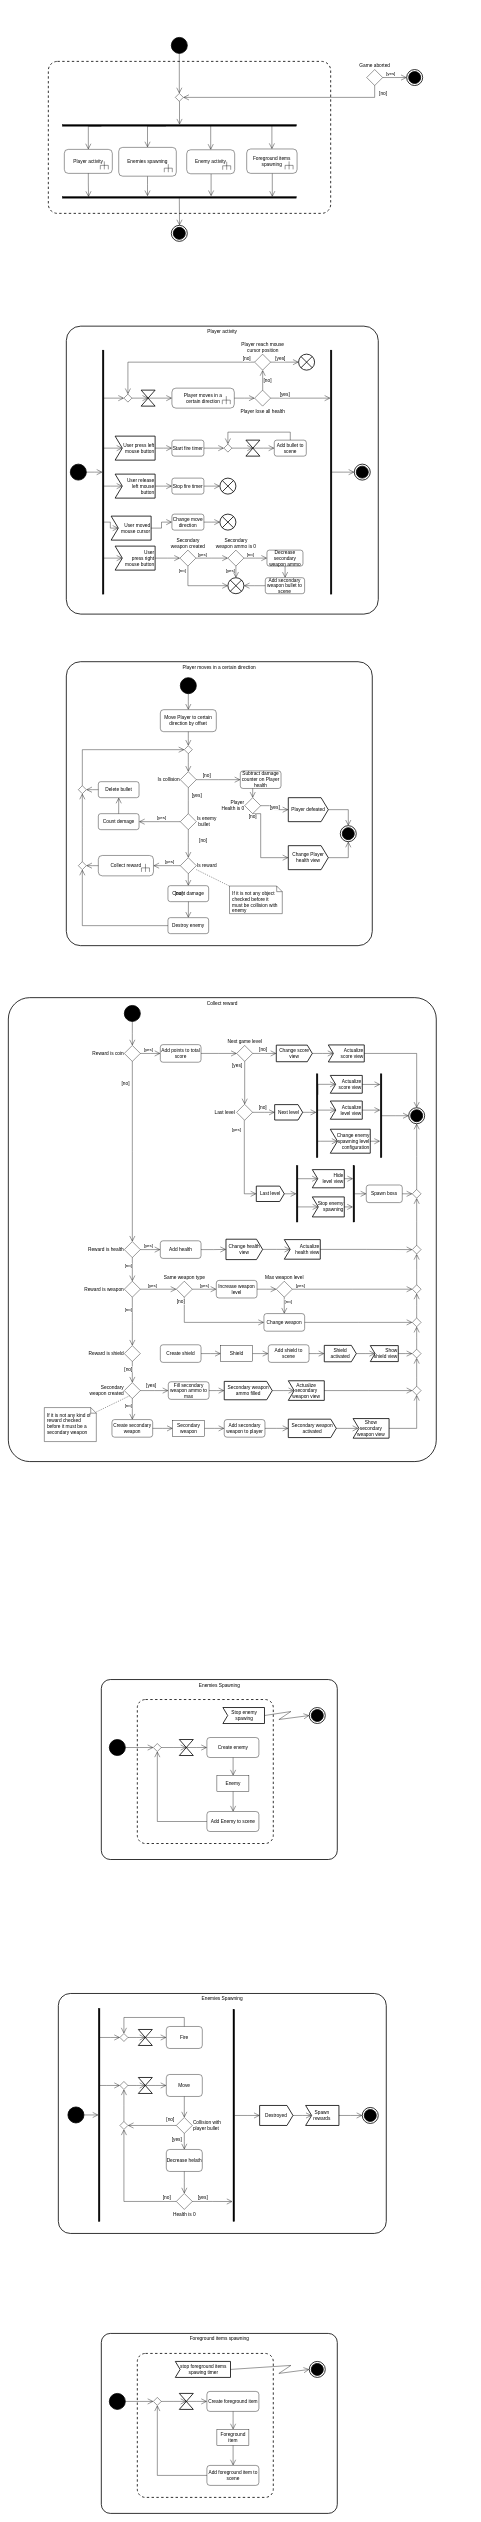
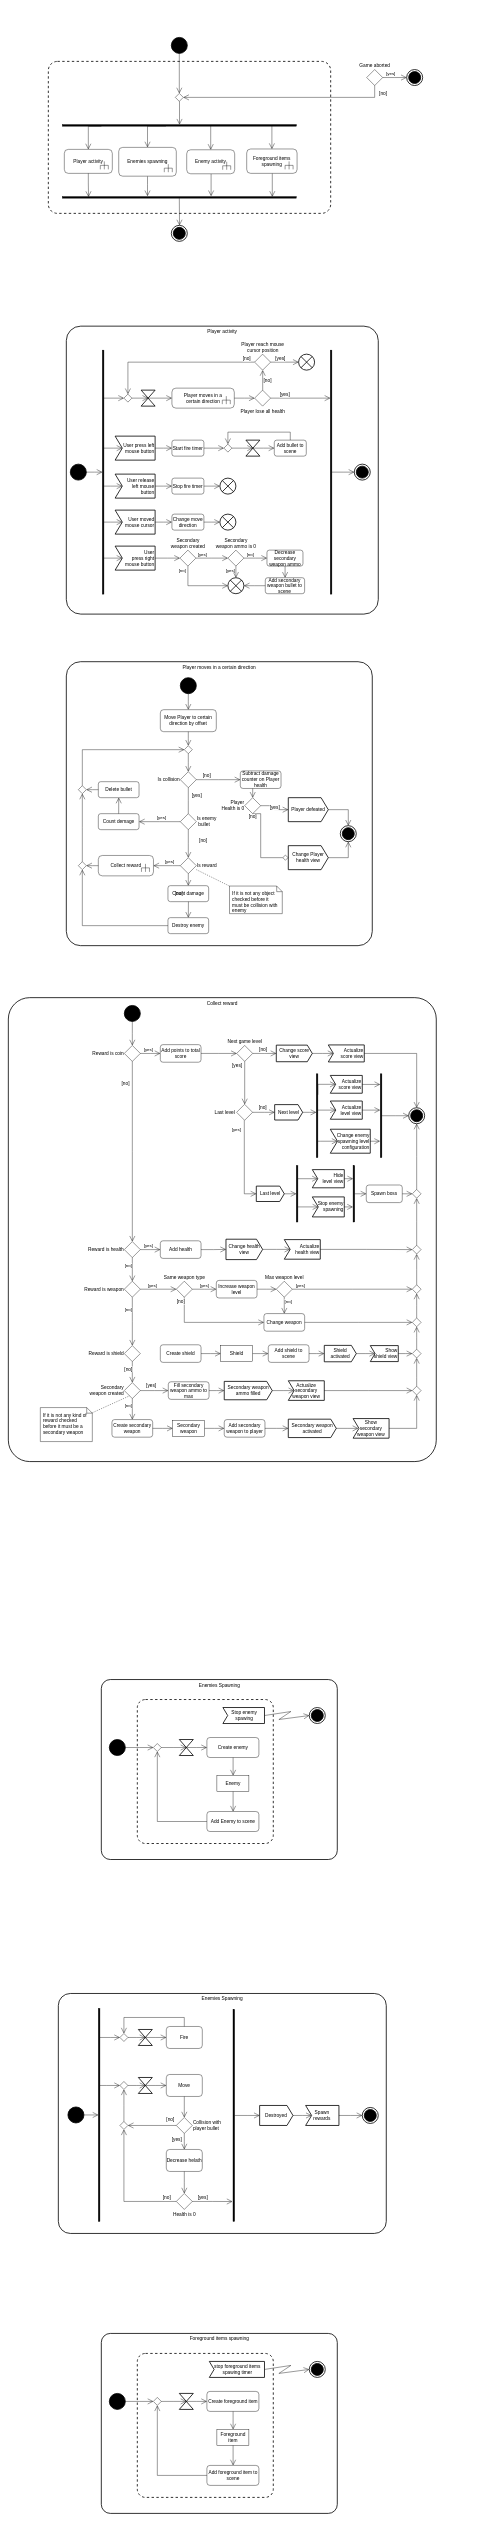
- <mxCell id="31" value="User moved mouse cursor" style="html=1;shape=mxgraph.sysml.accEvent;strokeWidth=2;whiteSpace=wrap;align=right;fillColor=none;fontColor=none;" vertex="1" parent="1"><mxGeometry x="277" y="1290" width="100" height="60" as="geometry" /></mxCell>
+ <mxCell id="31" value="User moved mouse cursor" style="html=1;shape=mxgraph.sysml.accEvent;strokeWidth=2;whiteSpace=wrap;align=right;fillColor=none;fontColor=none;" vertex="1" parent="1"><mxGeometry x="287" y="1275" width="100" height="60" as="geometry" /></mxCell>
- <mxCell id="111" style="edgeStyle=elbowEdgeStyle;rounded=0;orthogonalLoop=1;jettySize=auto;html=1;entryX=0;entryY=0.5;entryDx=0;entryDy=0;entryPerimeter=0;endArrow=open;endFill=0;endSize=12;fontColor=none;exitX=0.5;exitY=1;exitDx=0;exitDy=0;" edge="1" parent="1" source="115" target="117"><mxGeometry relative="1" as="geometry"><Array as="points"><mxPoint x="651" y="2104" /><mxPoint x="656" y="2084" /></Array></mxGeometry></mxCell>
+ <mxCell id="111" style="edgeStyle=elbowEdgeStyle;rounded=0;orthogonalLoop=1;jettySize=auto;html=1;entryX=0;entryY=0.5;entryDx=0;entryDy=0;entryPerimeter=0;endArrow=diamond;endFill=0;endSize=12;fontColor=none;exitX=0.5;exitY=1;exitDx=0;exitDy=0;" edge="1" parent="1" source="115" target="117"><mxGeometry relative="1" as="geometry"><Array as="points"><mxPoint x="651" y="2104" /><mxPoint x="656" y="2084" /></Array></mxGeometry></mxCell>
- <mxCell id="297" value="If it is not any kind of reward checked before it must be a secondary weapon" style="shape=note;whiteSpace=wrap;html=1;size=14;verticalAlign=top;align=left;spacingTop=5;fillColor=none;fontColor=none;spacingLeft=5;spacingBottom=5;spacingRight=5;" vertex="1" parent="1"><mxGeometry x="110" y="3519" width="130" height="85" as="geometry" /></mxCell>
+ <mxCell id="297" value="If it is not any kind of reward checked before it must be a secondary weapon" style="shape=note;whiteSpace=wrap;html=1;size=14;verticalAlign=top;align=left;spacingTop=5;fillColor=none;fontColor=none;spacingLeft=5;spacingBottom=5;spacingRight=5;" vertex="1" parent="1"><mxGeometry x="100" y="3519" width="130" height="85" as="geometry" /></mxCell>
- <mxCell id="155" value="stop foreground items spawing timer" style="html=1;shape=mxgraph.sysml.accEvent;strokeWidth=2;align=center;rounded=1;fillColor=#ffffff;fontColor=none;whiteSpace=wrap;spacingLeft=2;" vertex="1" parent="1"><mxGeometry x="437.5" y="5904" width="138" height="40" as="geometry" /></mxCell>
+ <mxCell id="155" value="stop foreground items spawing timer" style="html=1;shape=mxgraph.sysml.accEvent;strokeWidth=2;align=center;rounded=1;fillColor=#ffffff;fontColor=none;whiteSpace=wrap;spacingLeft=2;" vertex="1" parent="1"><mxGeometry x="522.5" y="5904" width="138" height="40" as="geometry" /></mxCell>
